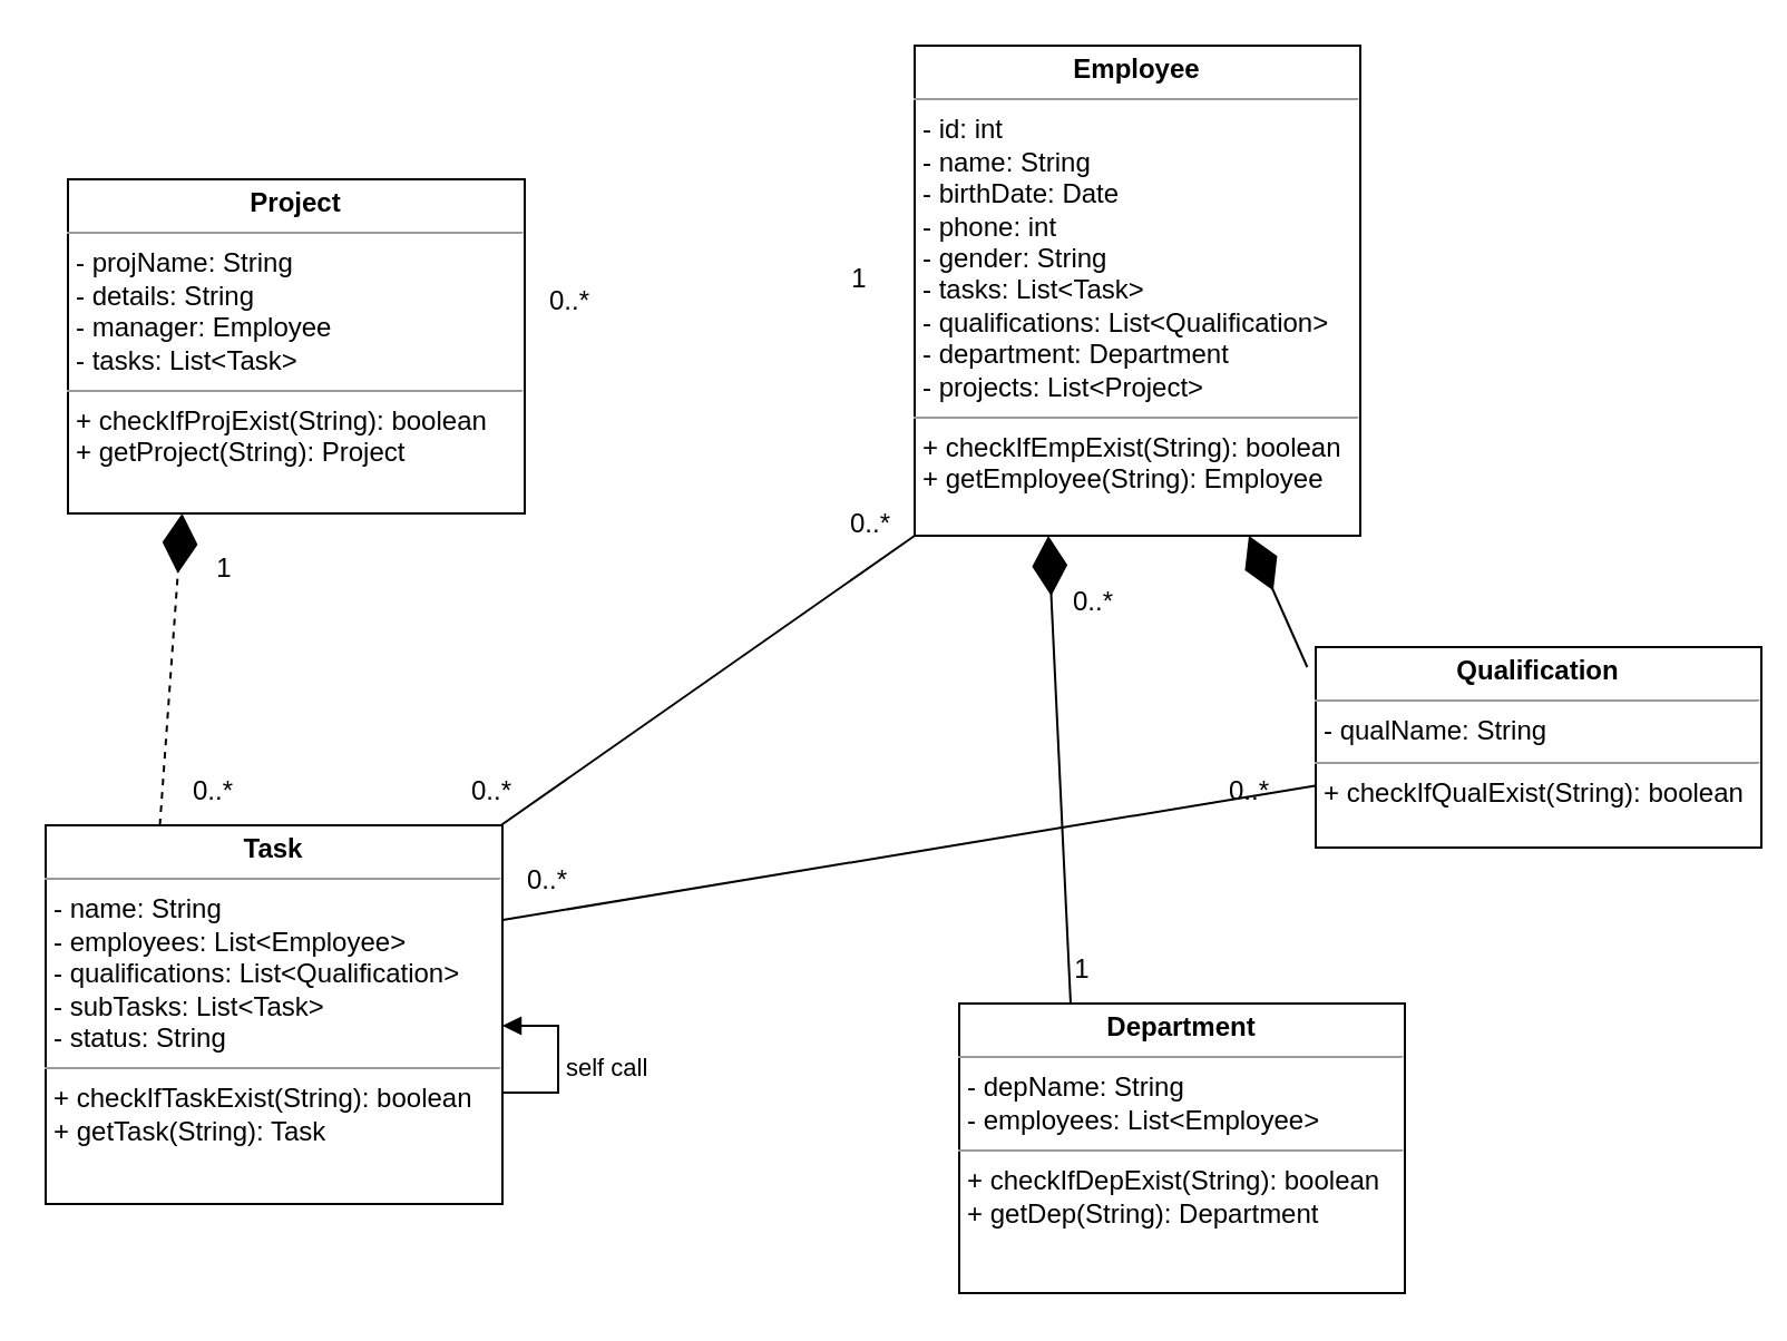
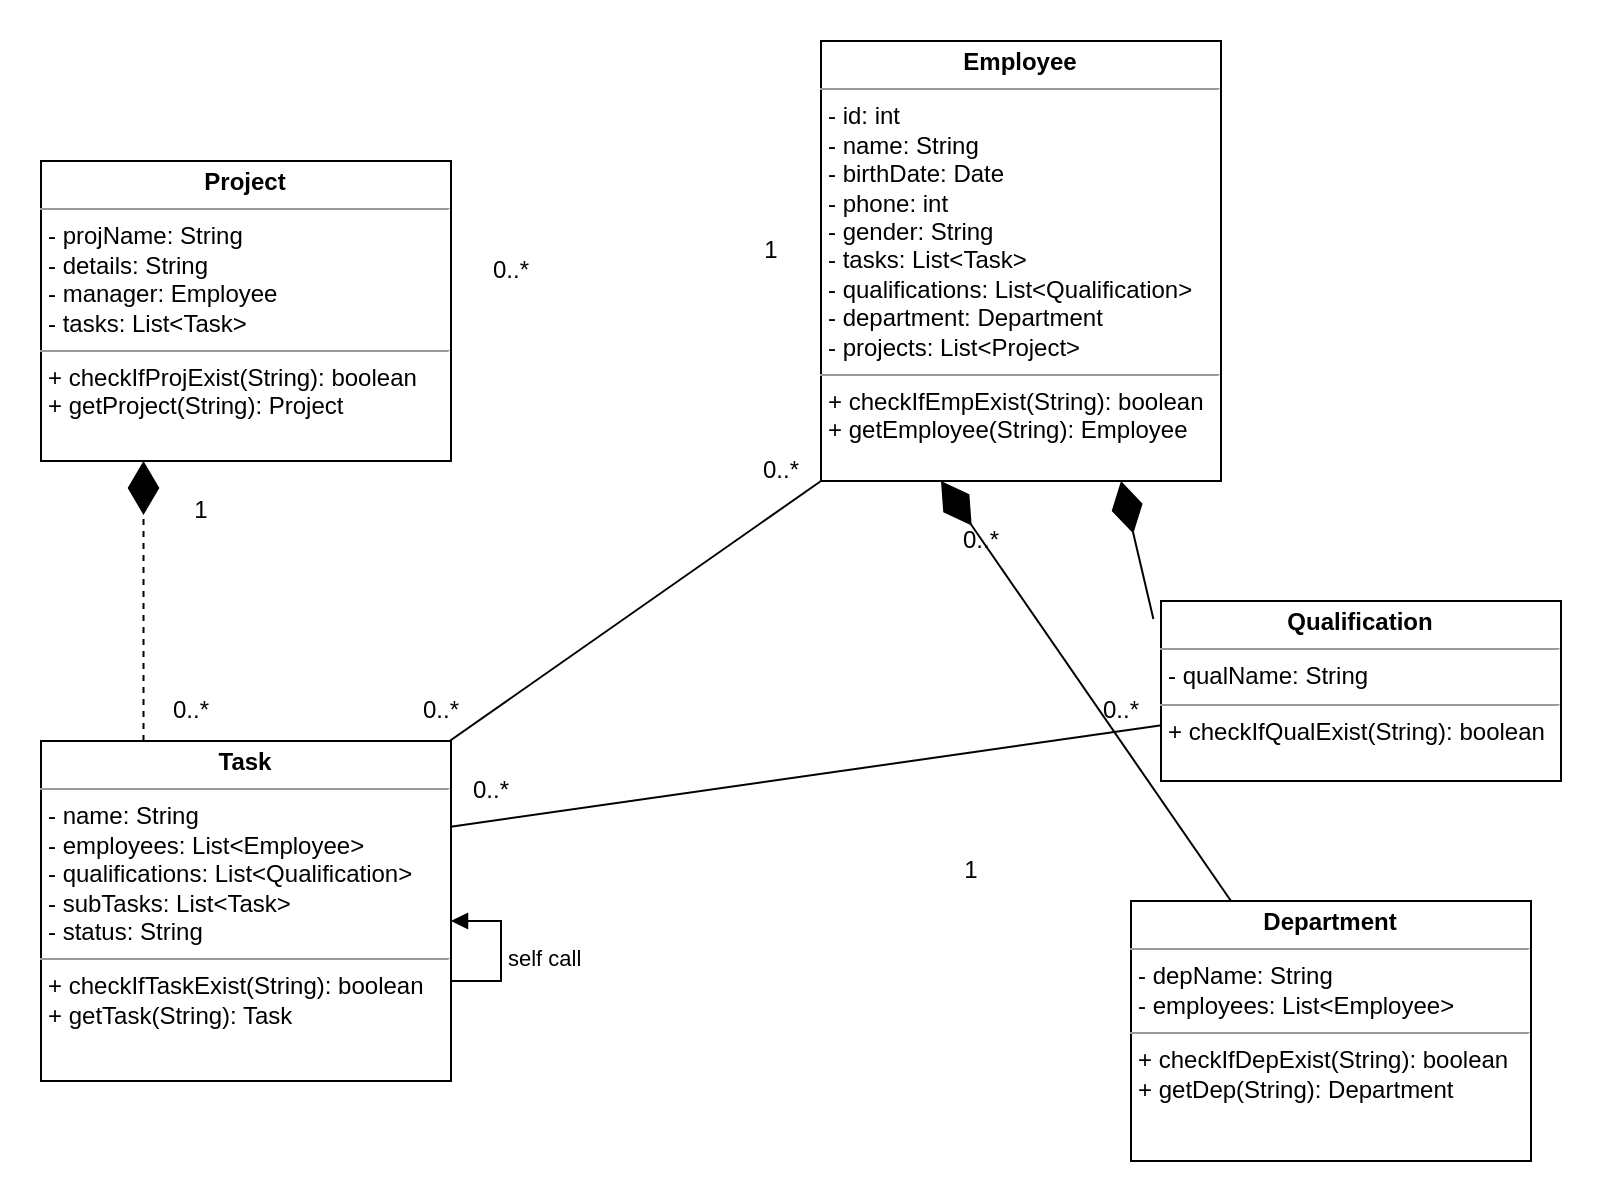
- <mxCell id="7" value="&lt;p style=&quot;margin:0px;margin-top:4px;text-align:center;&quot;&gt;&lt;b&gt;Project&lt;/b&gt;&lt;/p&gt;&lt;hr size=&quot;1&quot;&gt;&lt;p style=&quot;margin:0px;margin-left:4px;&quot;&gt;&lt;span style=&quot;background-color: initial;&quot;&gt;- projName: String&lt;/span&gt;&lt;br&gt;&lt;/p&gt;&lt;p style=&quot;margin:0px;margin-left:4px;&quot;&gt;- details: String&lt;/p&gt;&lt;p style=&quot;margin:0px;margin-left:4px;&quot;&gt;- manager: Employee&lt;/p&gt;&lt;p style=&quot;margin:0px;margin-left:4px;&quot;&gt;- tasks: List&amp;lt;Task&amp;gt;&lt;/p&gt;&lt;hr size=&quot;1&quot;&gt;&lt;p style=&quot;margin:0px;margin-left:4px;&quot;&gt;+ checkIfProjExist(String): boolean&lt;/p&gt;&lt;p style=&quot;margin:0px;margin-left:4px;&quot;&gt;+ getProject(String):&amp;nbsp;Project&lt;/p&gt;" style="verticalAlign=top;align=left;overflow=fill;fontSize=12;fontFamily=Helvetica;html=1;" parent="1" vertex="1"><mxGeometry x="30" y="80" width="205" height="150" as="geometry" /></mxCell>
+ <mxCell id="7" value="&lt;p style=&quot;margin:0px;margin-top:4px;text-align:center;&quot;&gt;&lt;b&gt;Project&lt;/b&gt;&lt;/p&gt;&lt;hr size=&quot;1&quot;&gt;&lt;p style=&quot;margin:0px;margin-left:4px;&quot;&gt;&lt;span style=&quot;background-color: initial;&quot;&gt;- projName: String&lt;/span&gt;&lt;br&gt;&lt;/p&gt;&lt;p style=&quot;margin:0px;margin-left:4px;&quot;&gt;- details: String&lt;/p&gt;&lt;p style=&quot;margin:0px;margin-left:4px;&quot;&gt;- manager: Employee&lt;/p&gt;&lt;p style=&quot;margin:0px;margin-left:4px;&quot;&gt;- tasks: List&amp;lt;Task&amp;gt;&lt;/p&gt;&lt;hr size=&quot;1&quot;&gt;&lt;p style=&quot;margin:0px;margin-left:4px;&quot;&gt;+ checkIfProjExist(String): boolean&lt;/p&gt;&lt;p style=&quot;margin:0px;margin-left:4px;&quot;&gt;+ getProject(String):&amp;nbsp;Project&lt;/p&gt;" style="verticalAlign=top;align=left;overflow=fill;fontSize=12;fontFamily=Helvetica;html=1;" parent="1" vertex="1"><mxGeometry x="20" y="80" width="205" height="150" as="geometry" /></mxCell>
- <mxCell id="11" value="&lt;p style=&quot;margin:0px;margin-top:4px;text-align:center;&quot;&gt;&lt;b&gt;Qualification&lt;/b&gt;&lt;/p&gt;&lt;hr size=&quot;1&quot;&gt;&lt;p style=&quot;margin:0px;margin-left:4px;&quot;&gt;- qualName: String&lt;/p&gt;&lt;hr size=&quot;1&quot;&gt;&lt;p style=&quot;margin:0px;margin-left:4px;&quot;&gt;+ checkIfQualExist(String): boolean&lt;/p&gt;&lt;p style=&quot;margin:0px;margin-left:4px;&quot;&gt;&lt;br&gt;&lt;/p&gt;" style="verticalAlign=top;align=left;overflow=fill;fontSize=12;fontFamily=Helvetica;html=1;" parent="1" vertex="1"><mxGeometry x="590" y="290" width="200" height="90" as="geometry" /></mxCell>
+ <mxCell id="11" value="&lt;p style=&quot;margin:0px;margin-top:4px;text-align:center;&quot;&gt;&lt;b&gt;Qualification&lt;/b&gt;&lt;/p&gt;&lt;hr size=&quot;1&quot;&gt;&lt;p style=&quot;margin:0px;margin-left:4px;&quot;&gt;- qualName: String&lt;/p&gt;&lt;hr size=&quot;1&quot;&gt;&lt;p style=&quot;margin:0px;margin-left:4px;&quot;&gt;+ checkIfQualExist(String): boolean&lt;/p&gt;&lt;p style=&quot;margin:0px;margin-left:4px;&quot;&gt;&lt;br&gt;&lt;/p&gt;" style="verticalAlign=top;align=left;overflow=fill;fontSize=12;fontFamily=Helvetica;html=1;" parent="1" vertex="1"><mxGeometry x="580" y="300" width="200" height="90" as="geometry" /></mxCell>
- <mxCell id="10" value="&lt;p style=&quot;margin:0px;margin-top:4px;text-align:center;&quot;&gt;&lt;b&gt;Department&lt;/b&gt;&lt;/p&gt;&lt;hr size=&quot;1&quot;&gt;&lt;p style=&quot;margin:0px;margin-left:4px;&quot;&gt;- depName: String&lt;/p&gt;&lt;p style=&quot;margin:0px;margin-left:4px;&quot;&gt;&lt;span style=&quot;background-color: initial;&quot;&gt;- employees:&amp;nbsp;List&amp;lt;Employee&amp;gt;&lt;/span&gt;&lt;br&gt;&lt;/p&gt;&lt;hr size=&quot;1&quot;&gt;&lt;p style=&quot;margin:0px;margin-left:4px;&quot;&gt;+ checkIfDepExist(String): boolean&lt;/p&gt;&lt;p style=&quot;margin:0px;margin-left:4px;&quot;&gt;+ getDep(String): Department&lt;/p&gt;" style="verticalAlign=top;align=left;overflow=fill;fontSize=12;fontFamily=Helvetica;html=1;" parent="1" vertex="1"><mxGeometry x="430" y="450" width="200" height="130" as="geometry" /></mxCell>
+ <mxCell id="10" value="&lt;p style=&quot;margin:0px;margin-top:4px;text-align:center;&quot;&gt;&lt;b&gt;Department&lt;/b&gt;&lt;/p&gt;&lt;hr size=&quot;1&quot;&gt;&lt;p style=&quot;margin:0px;margin-left:4px;&quot;&gt;- depName: String&lt;/p&gt;&lt;p style=&quot;margin:0px;margin-left:4px;&quot;&gt;&lt;span style=&quot;background-color: initial;&quot;&gt;- employees:&amp;nbsp;List&amp;lt;Employee&amp;gt;&lt;/span&gt;&lt;br&gt;&lt;/p&gt;&lt;hr size=&quot;1&quot;&gt;&lt;p style=&quot;margin:0px;margin-left:4px;&quot;&gt;+ checkIfDepExist(String): boolean&lt;/p&gt;&lt;p style=&quot;margin:0px;margin-left:4px;&quot;&gt;+ getDep(String): Department&lt;/p&gt;" style="verticalAlign=top;align=left;overflow=fill;fontSize=12;fontFamily=Helvetica;html=1;" parent="1" vertex="1"><mxGeometry x="565" y="450" width="200" height="130" as="geometry" /></mxCell>
